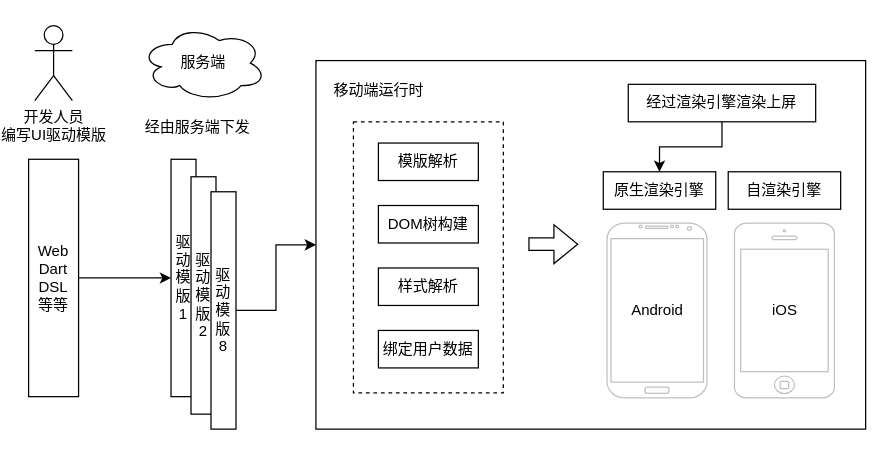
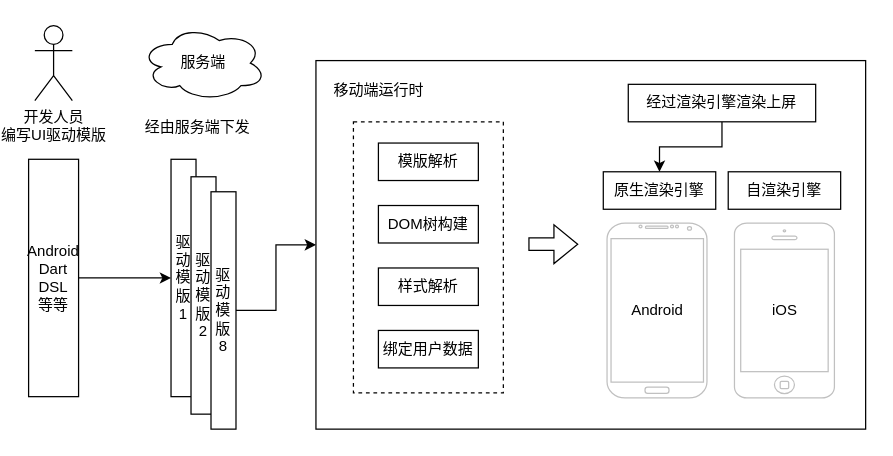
- <mxCell id="5" value="Web&lt;br&gt;Dart&lt;br&gt;DSL&lt;br&gt;等等" style="rounded=0;whiteSpace=wrap;html=1;" vertex="1" parent="1"><mxGeometry x="20" y="127" width="40" height="190" as="geometry" /></mxCell>
+ <mxCell id="5" value="Android&lt;br&gt;Dart&lt;br&gt;DSL&lt;br&gt;等等" style="rounded=0;whiteSpace=wrap;html=1;" vertex="1" parent="1"><mxGeometry x="20" y="127" width="40" height="190" as="geometry" /></mxCell>
